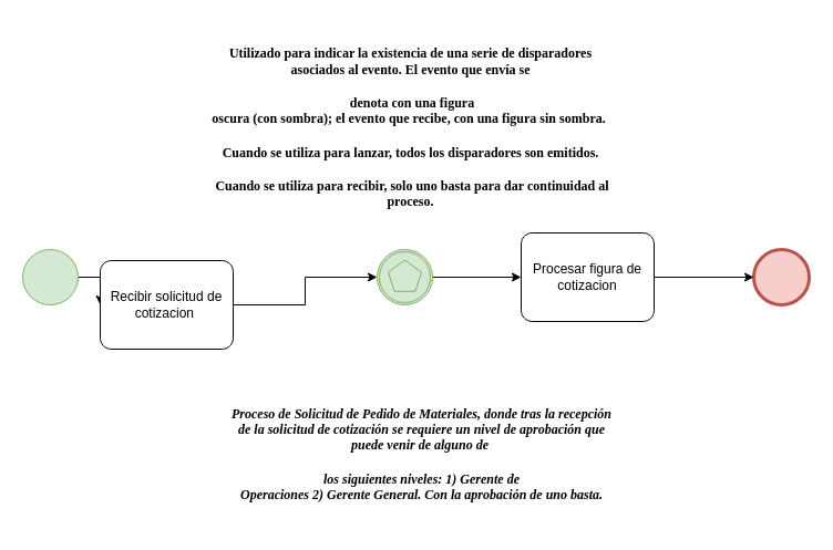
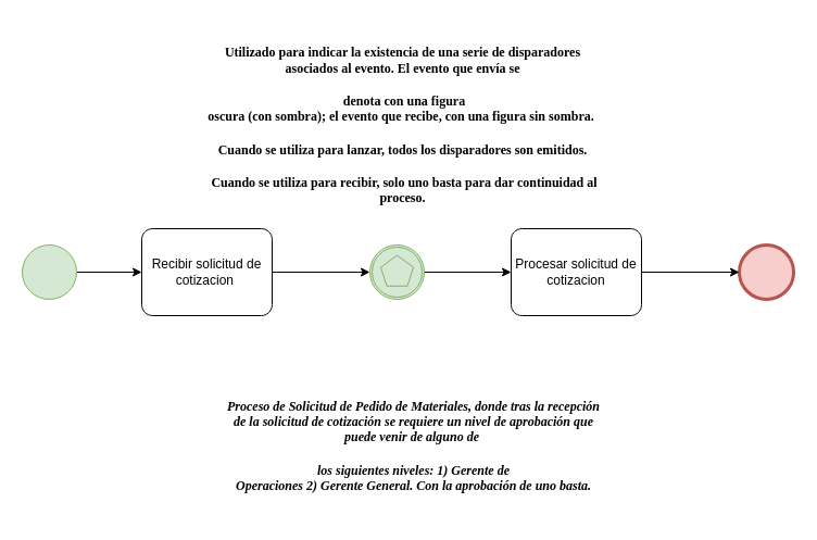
- <mxCell id="10" value="Procesar figura de cotizacion" style="points=[[0.25,0,0],[0.5,0,0],[0.75,0,0],[1,0.25,0],[1,0.5,0],[1,0.75,0],[0.75,1,0],[0.5,1,0],[0.25,1,0],[0,0.75,0],[0,0.5,0],[0,0.25,0]];shape=mxgraph.bpmn.task;whiteSpace=wrap;rectStyle=rounded;size=10;taskMarker=abstract;" vertex="1" parent="1"><mxGeometry x="470" y="210" width="120" height="80" as="geometry" /></mxCell>
+ <mxCell id="10" value="Procesar solicitud de cotizacion" style="points=[[0.25,0,0],[0.5,0,0],[0.75,0,0],[1,0.25,0],[1,0.5,0],[1,0.75,0],[0.75,1,0],[0.5,1,0],[0.25,1,0],[0,0.75,0],[0,0.5,0],[0,0.25,0]];shape=mxgraph.bpmn.task;whiteSpace=wrap;rectStyle=rounded;size=10;taskMarker=abstract;" vertex="1" parent="1"><mxGeometry x="470" y="210" width="120" height="80" as="geometry" /></mxCell>
- <mxCell id="6" value="Recibir solicitud de cotizacion " style="points=[[0.25,0,0],[0.5,0,0],[0.75,0,0],[1,0.25,0],[1,0.5,0],[1,0.75,0],[0.75,1,0],[0.5,1,0],[0.25,1,0],[0,0.75,0],[0,0.5,0],[0,0.25,0]];shape=mxgraph.bpmn.task;whiteSpace=wrap;rectStyle=rounded;size=10;taskMarker=abstract;" vertex="1" parent="1"><mxGeometry x="90" y="235" width="120" height="80" as="geometry" /></mxCell>
+ <mxCell id="6" value="Recibir solicitud de cotizacion " style="points=[[0.25,0,0],[0.5,0,0],[0.75,0,0],[1,0.25,0],[1,0.5,0],[1,0.75,0],[0.75,1,0],[0.5,1,0],[0.25,1,0],[0,0.75,0],[0,0.5,0],[0,0.25,0]];shape=mxgraph.bpmn.task;whiteSpace=wrap;rectStyle=rounded;size=10;taskMarker=abstract;" vertex="1" parent="1"><mxGeometry x="130" y="210" width="120" height="80" as="geometry" /></mxCell>
